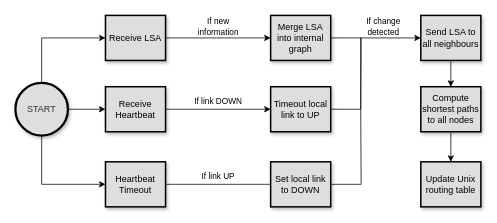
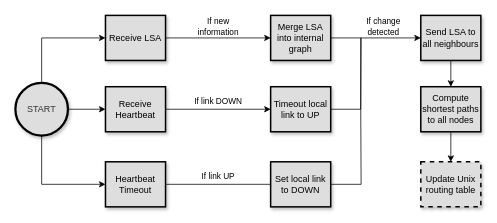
- <mxCell id="22" value="Update Unix routing table" style="rounded=0;whiteSpace=wrap;html=1;fillColor=#DEDEDE;strokeWidth=2;shadow=1;" parent="1" vertex="1"><mxGeometry x="560" y="215" width="80" height="60" as="geometry" /></mxCell>
+ <mxCell id="22" value="Update Unix routing table" style="rounded=0;whiteSpace=wrap;html=1;fillColor=#DEDEDE;strokeWidth=2;shadow=1;dashed=1;" parent="1" vertex="1"><mxGeometry x="560" y="215" width="80" height="60" as="geometry" /></mxCell>
